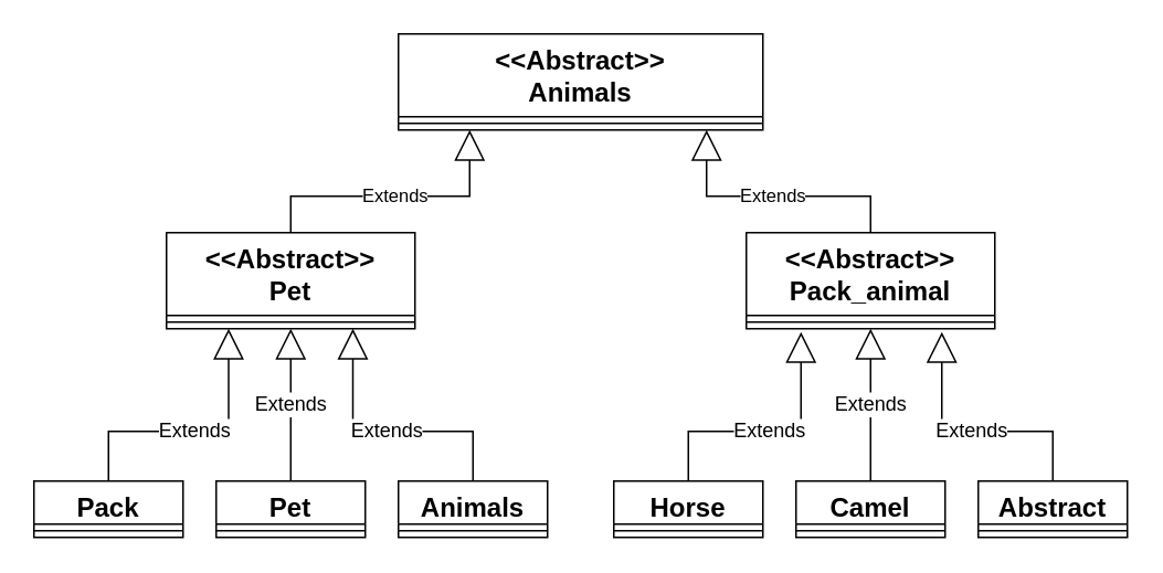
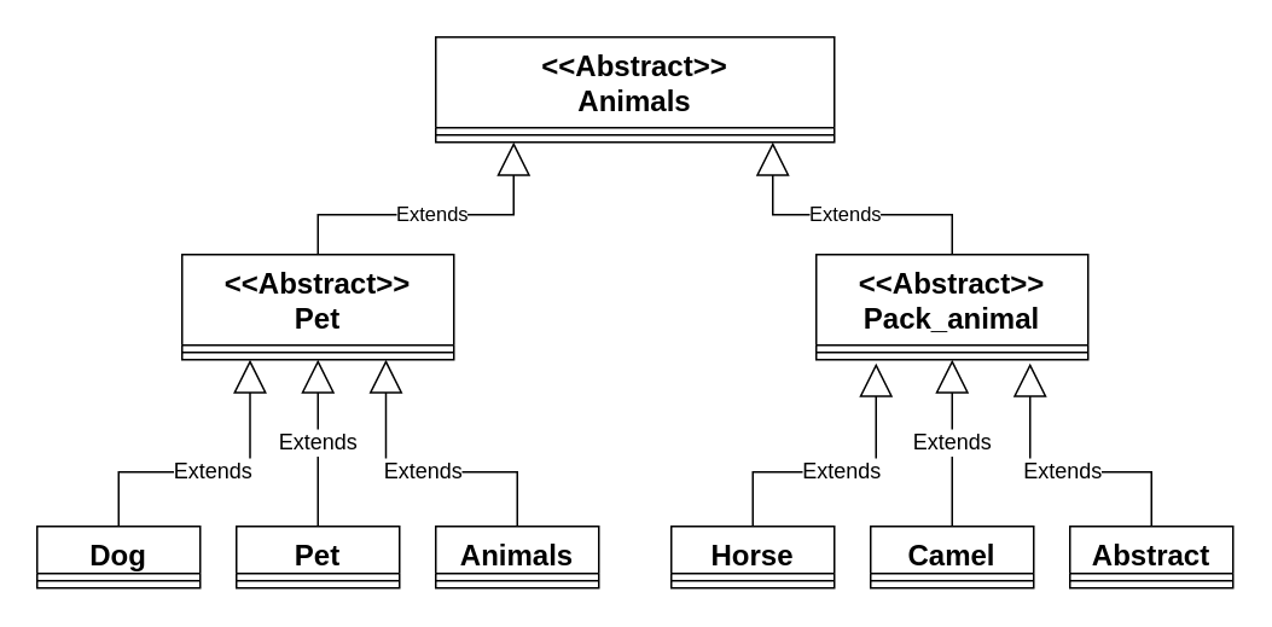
- <mxCell id="10" value="Pack" style="swimlane;fontStyle=1;align=center;verticalAlign=top;childLayout=stackLayout;horizontal=1;startSize=26;horizontalStack=0;resizeParent=1;resizeParentMax=0;resizeLast=0;collapsible=1;marginBottom=0;fontSize=16;" vertex="1" parent="1"><mxGeometry x="20" y="290" width="90" height="34" as="geometry" /></mxCell>
+ <mxCell id="10" value="Dog" style="swimlane;fontStyle=1;align=center;verticalAlign=top;childLayout=stackLayout;horizontal=1;startSize=26;horizontalStack=0;resizeParent=1;resizeParentMax=0;resizeLast=0;collapsible=1;marginBottom=0;fontSize=16;" vertex="1" parent="1"><mxGeometry x="20" y="290" width="90" height="34" as="geometry" /></mxCell>
